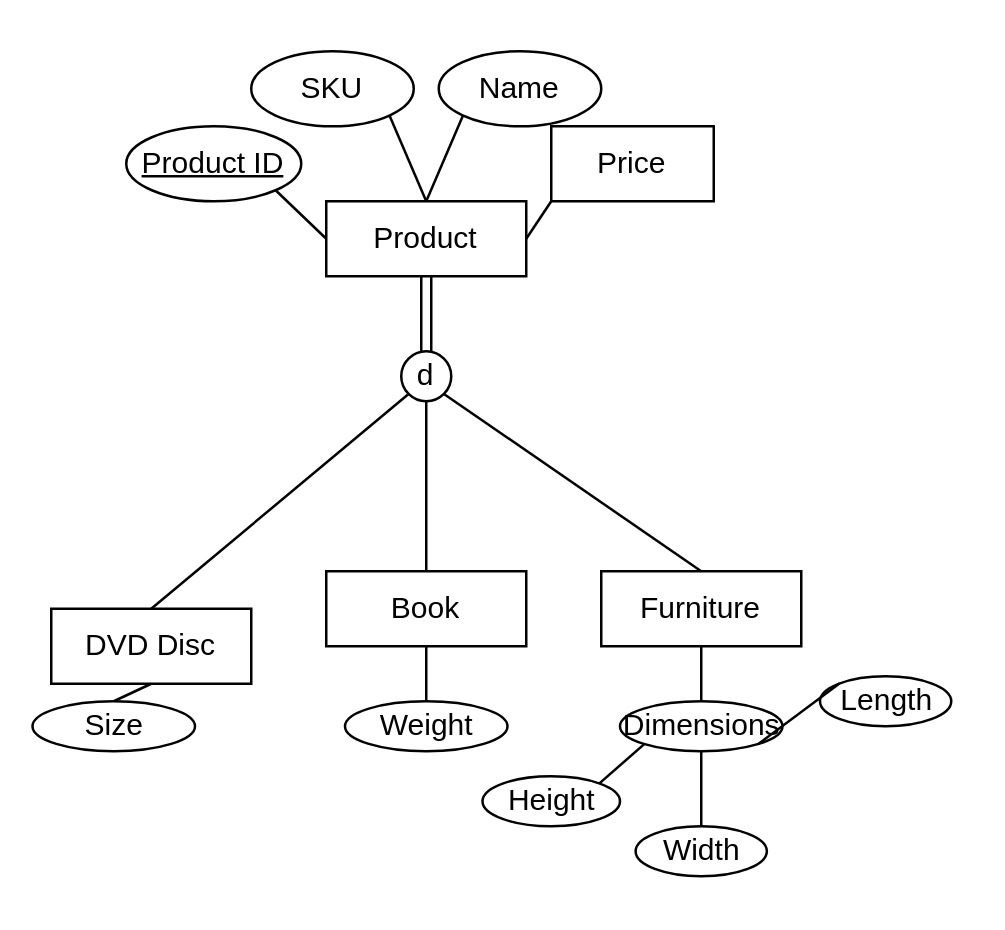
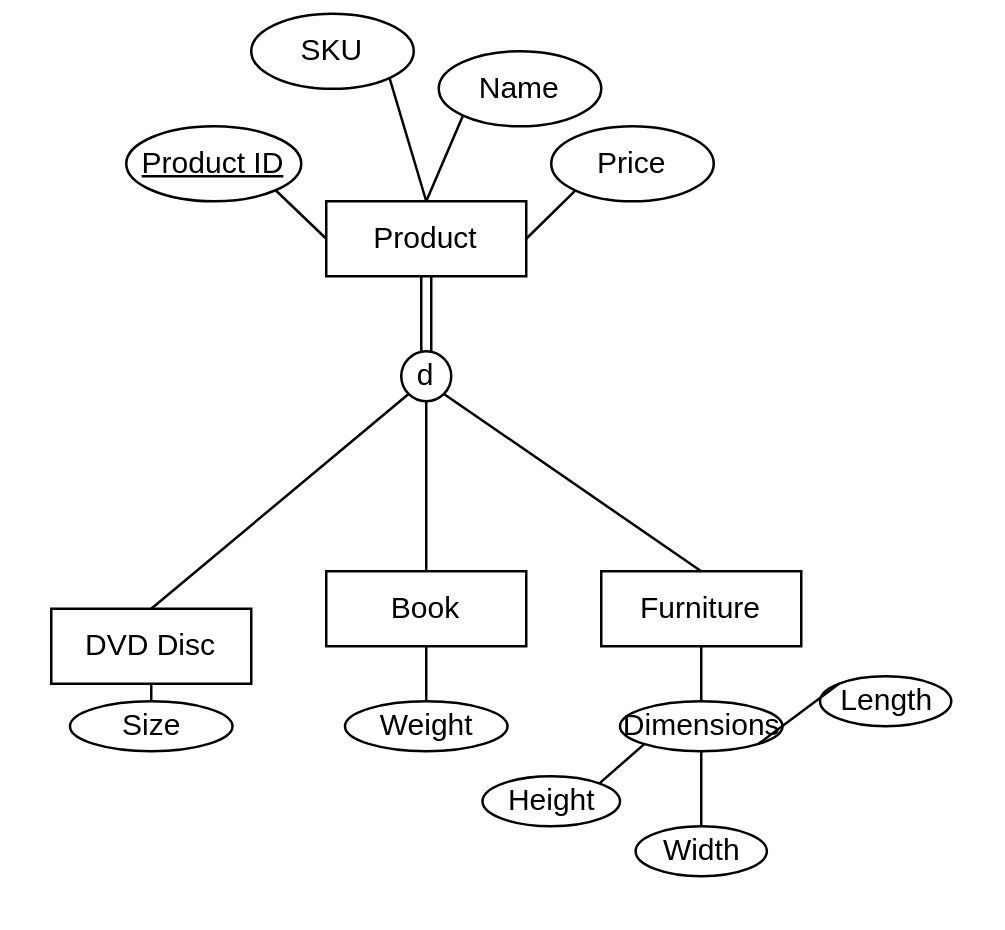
- <mxCell id="4" value="SKU" style="ellipse;whiteSpace=wrap;html=1;align=center;" parent="1" vertex="1"><mxGeometry x="100" y="20" width="65" height="30" as="geometry" /></mxCell>
+ <mxCell id="4" value="SKU" style="ellipse;whiteSpace=wrap;html=1;align=center;" parent="1" vertex="1"><mxGeometry x="100" y="5" width="65" height="30" as="geometry" /></mxCell>
- <mxCell id="6" value="Price" style="whiteSpace=wrap;html=1;align=center;rounded=0;" parent="1" vertex="1"><mxGeometry x="220" y="50" width="65" height="30" as="geometry" /></mxCell>
+ <mxCell id="6" value="Price" style="ellipse;whiteSpace=wrap;html=1;align=center;" parent="1" vertex="1"><mxGeometry x="220" y="50" width="65" height="30" as="geometry" /></mxCell>
- <mxCell id="19" value="Size" style="ellipse;whiteSpace=wrap;html=1;align=center;" vertex="1" parent="1"><mxGeometry x="12.5" y="280" width="65" height="20" as="geometry" /></mxCell>
+ <mxCell id="19" value="Size" style="ellipse;whiteSpace=wrap;html=1;align=center;" vertex="1" parent="1"><mxGeometry x="27.5" y="280" width="65" height="20" as="geometry" /></mxCell>
